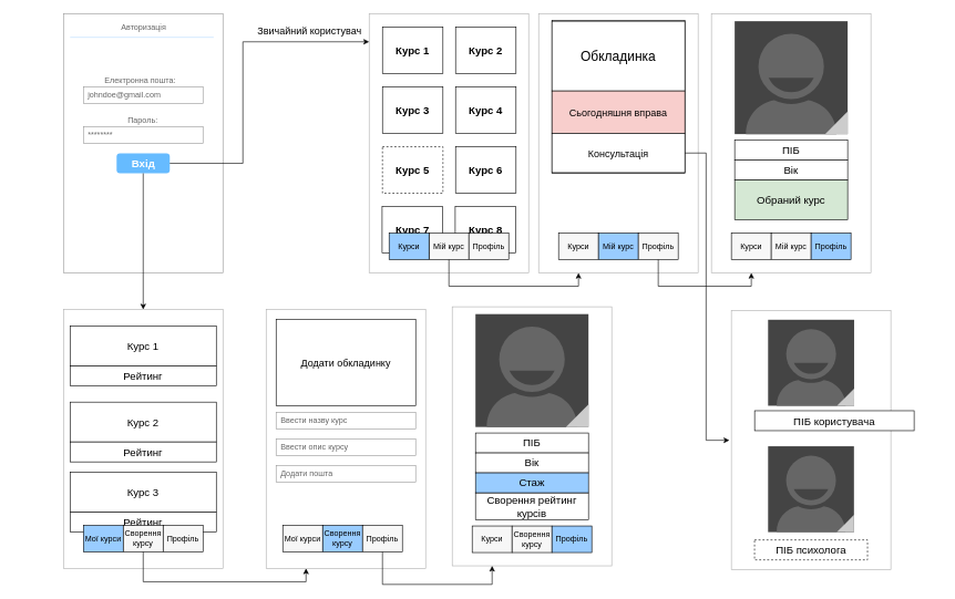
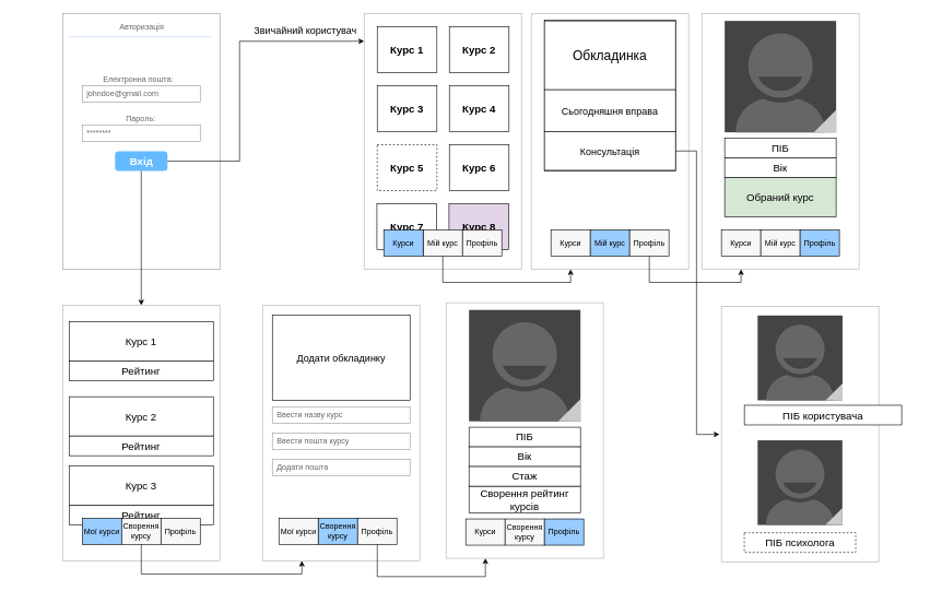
- <mxCell id="23" value="&lt;font style=&quot;font-size: 15px;&quot;&gt;Сьогодняшня вправа&lt;/font&gt;" style="rounded=0;whiteSpace=wrap;html=1;fillColor=#f8cecc;" vertex="1" parent="1"><mxGeometry x="830" y="136" width="200" height="64" as="geometry" /></mxCell>
+ <mxCell id="23" value="&lt;font style=&quot;font-size: 15px;&quot;&gt;Сьогодняшня вправа&lt;/font&gt;" style="rounded=0;whiteSpace=wrap;html=1;" vertex="1" parent="1"><mxGeometry x="830" y="136" width="200" height="64" as="geometry" /></mxCell>
- <mxCell id="48" value="&lt;b style=&quot;border-color: var(--border-color);&quot;&gt;&lt;font style=&quot;border-color: var(--border-color); font-size: 16px;&quot;&gt;Курс 8&lt;/font&gt;&lt;/b&gt;" style="rounded=0;whiteSpace=wrap;html=1;" vertex="1" parent="1"><mxGeometry x="684.5" y="310" width="91" height="70" as="geometry" /></mxCell>
+ <mxCell id="48" value="&lt;b style=&quot;border-color: var(--border-color);&quot;&gt;&lt;font style=&quot;border-color: var(--border-color); font-size: 16px;&quot;&gt;Курс 8&lt;/font&gt;&lt;/b&gt;" style="rounded=0;whiteSpace=wrap;html=1;fillColor=#e1d5e7;" vertex="1" parent="1"><mxGeometry x="684.5" y="310" width="91" height="70" as="geometry" /></mxCell>
- <mxCell id="63" value="Ввести опис курсу" style="strokeWidth=1;shadow=0;dashed=0;align=center;html=1;shape=mxgraph.mockup.forms.rrect;rSize=0;strokeColor=#999999;fontColor=#666666;align=left;spacingLeft=5;resizeWidth=1;" vertex="1" parent="1"><mxGeometry x="415" y="660" width="210" height="25" as="geometry" /></mxCell>
+ <mxCell id="63" value="Ввести пошта курсу" style="strokeWidth=1;shadow=0;dashed=0;align=center;html=1;shape=mxgraph.mockup.forms.rrect;rSize=0;strokeColor=#999999;fontColor=#666666;align=left;spacingLeft=5;resizeWidth=1;" vertex="1" parent="1"><mxGeometry x="415" y="660" width="210" height="25" as="geometry" /></mxCell>
- <mxCell id="79" value="&lt;span style=&quot;font-size: 16px;&quot;&gt;Стаж&lt;/span&gt;" style="rounded=0;whiteSpace=wrap;html=1;fillColor=#99ccff;" vertex="1" parent="1"><mxGeometry x="715" y="711" width="170" height="30" as="geometry" /></mxCell>
+ <mxCell id="79" value="&lt;span style=&quot;font-size: 16px;&quot;&gt;Стаж&lt;/span&gt;" style="rounded=0;whiteSpace=wrap;html=1;" vertex="1" parent="1"><mxGeometry x="715" y="711" width="170" height="30" as="geometry" /></mxCell>
